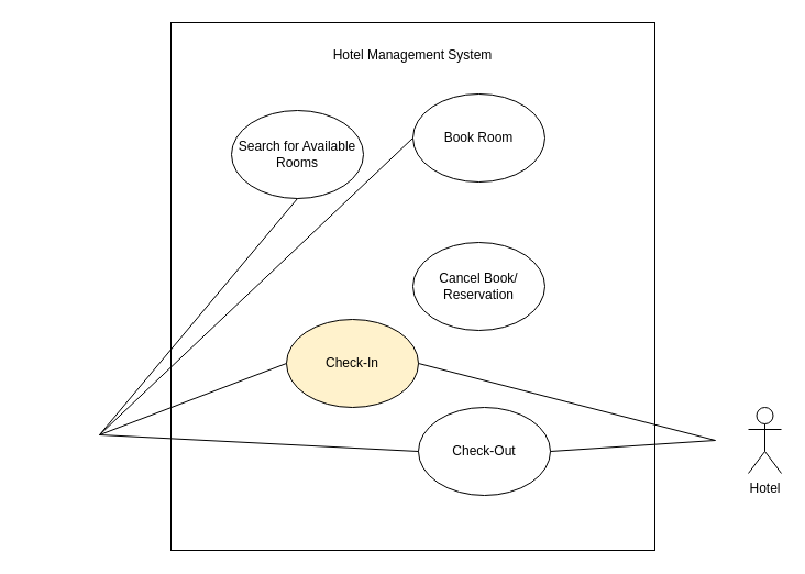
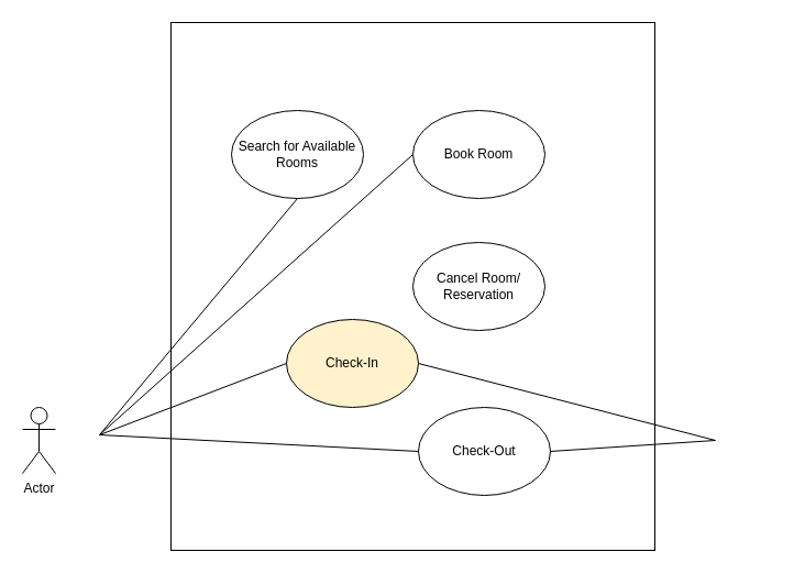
- <mxCell id="16" value="Hotel Management System" style="text;html=1;strokeColor=none;fillColor=none;align=center;verticalAlign=middle;whiteSpace=wrap;rounded=0;" parent="1" vertex="1"><mxGeometry x="255" y="40" width="240" height="20" as="geometry" /></mxCell>
- <mxCell id="4" value="Book Room" style="ellipse;whiteSpace=wrap;html=1;" parent="1" vertex="1"><mxGeometry x="375" y="85" width="120" height="80" as="geometry" /></mxCell>
+ <mxCell id="4" value="Book Room" style="ellipse;whiteSpace=wrap;html=1;" parent="1" vertex="1"><mxGeometry x="375" y="100" width="120" height="80" as="geometry" /></mxCell>
- <mxCell id="5" value="Cancel Book/ Reservation" style="ellipse;whiteSpace=wrap;html=1;" parent="1" vertex="1"><mxGeometry x="375" y="220" width="120" height="80" as="geometry" /></mxCell>
+ <mxCell id="5" value="Cancel Room/ Reservation" style="ellipse;whiteSpace=wrap;html=1;" parent="1" vertex="1"><mxGeometry x="375" y="220" width="120" height="80" as="geometry" /></mxCell>
+ <mxCell id="14" value="Actor" style="shape=umlActor;verticalLabelPosition=bottom;verticalAlign=top;html=1;outlineConnect=0;" parent="1" vertex="1"><mxGeometry x="20" y="370" width="30" height="60" as="geometry" /></mxCell>
- <mxCell id="15" value="Hotel&lt;br&gt;" style="shape=umlActor;verticalLabelPosition=bottom;verticalAlign=top;html=1;outlineConnect=0;" parent="1" vertex="1"><mxGeometry x="680" y="370" width="30" height="60" as="geometry" /></mxCell>
